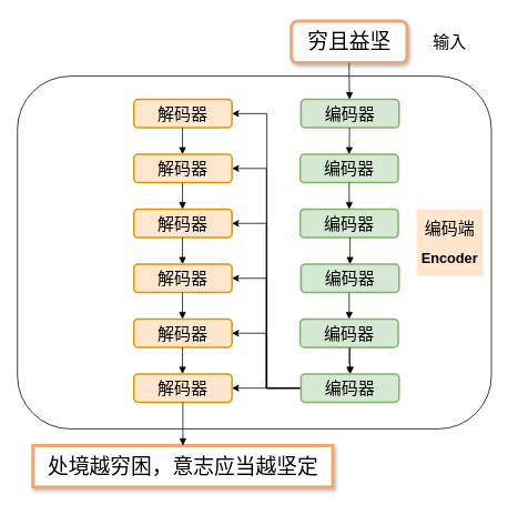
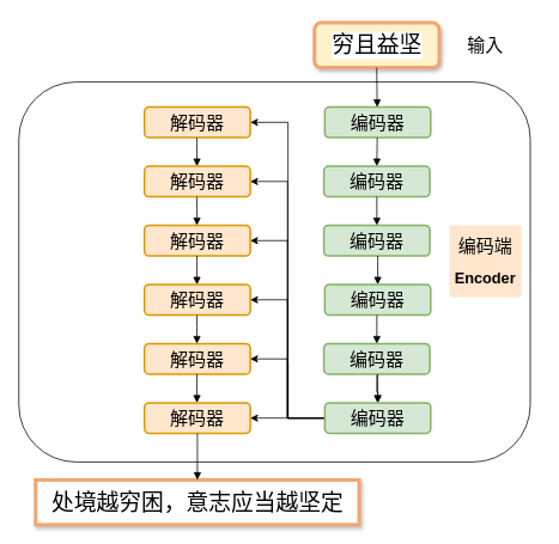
- <mxCell id="3" value="穷且益坚" style="whiteSpace=wrap;strokeWidth=4;fontFamily=Verdana;labelBackgroundColor=default;labelBorderColor=none;fontSize=25;rounded=1;glass=0;shadow=1;fontStyle=0;horizontal=1;verticalAlign=middle;strokeColor=#f2a571;" parent="1" vertex="1"><mxGeometry x="349.5" y="25" width="139" height="50" as="geometry" /></mxCell>
+ <mxCell id="3" value="穷且益坚" style="whiteSpace=wrap;strokeWidth=4;fontFamily=Verdana;labelBackgroundColor=default;labelBorderColor=none;fontSize=25;rounded=1;glass=0;shadow=1;fontStyle=0;horizontal=1;verticalAlign=middle;strokeColor=#f2a571;fillColor=#fff2cc;" parent="1" vertex="1"><mxGeometry x="349.5" y="25" width="139" height="50" as="geometry" /></mxCell>
